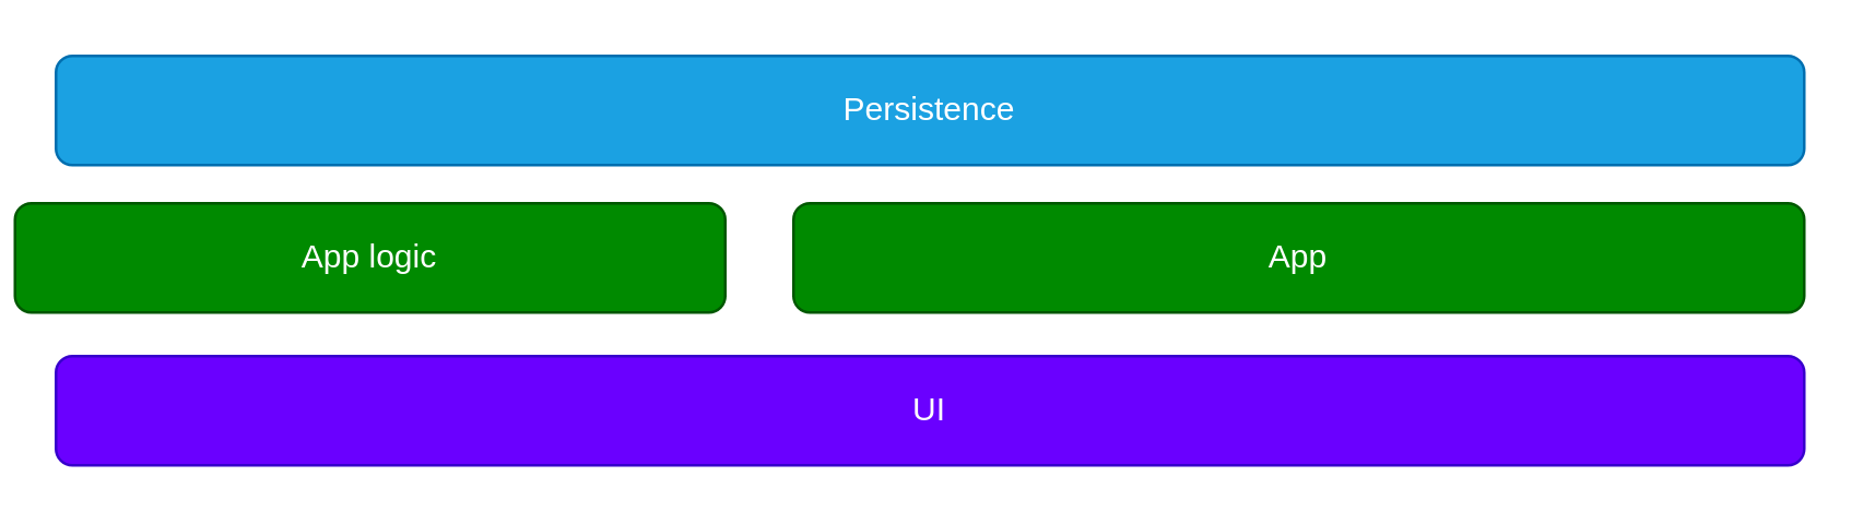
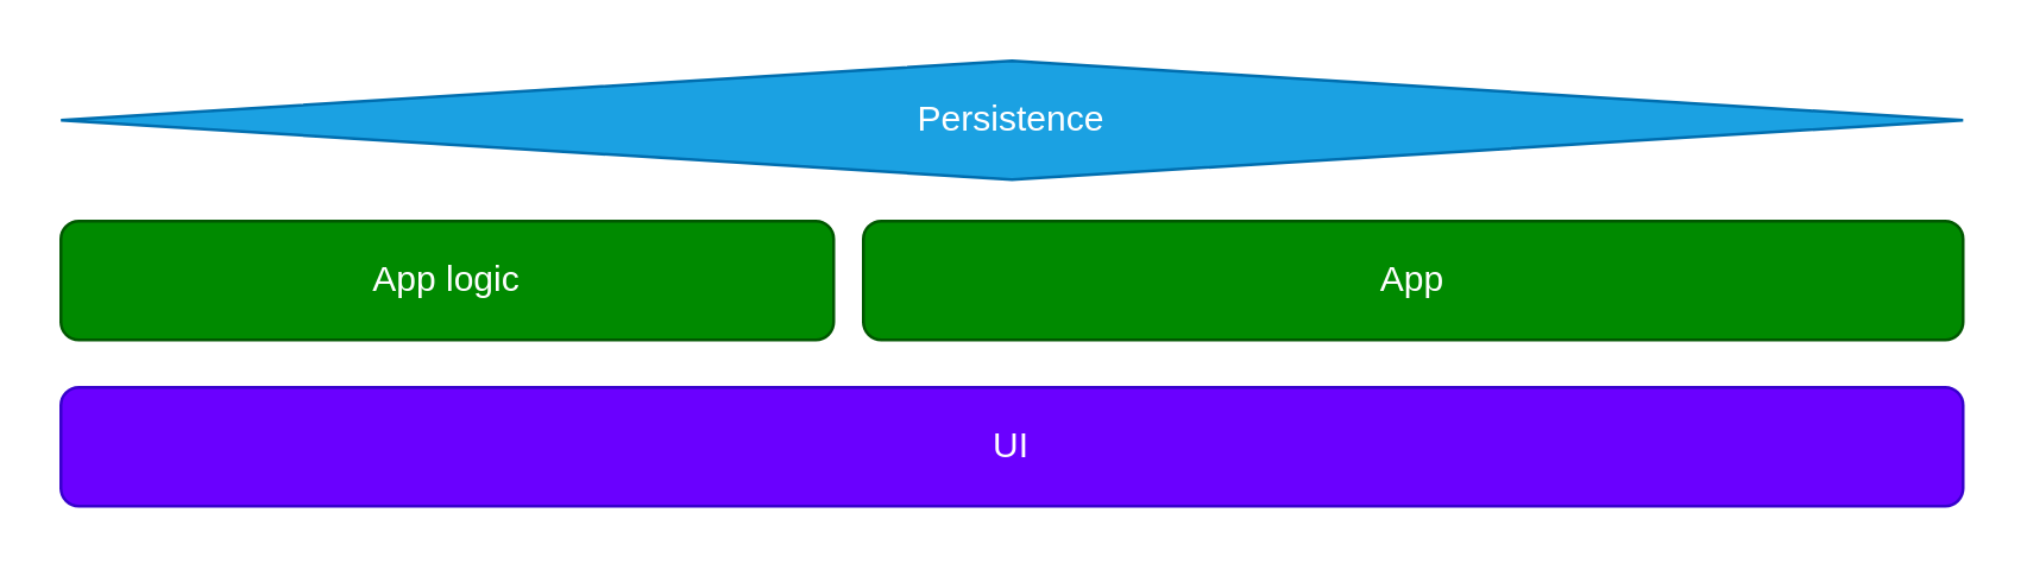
- <mxCell id="5" value="Persistence" style="rounded=1;whiteSpace=wrap;html=1;fillColor=#1ba1e2;strokeColor=#006EAF;fontColor=#ffffff;" vertex="1" parent="1"><mxGeometry x="20" y="20" width="640" height="40" as="geometry" /></mxCell>
+ <mxCell id="5" value="Persistence" style="rhombus;whiteSpace=wrap;html=1;fillColor=#1ba1e2;strokeColor=#006EAF;fontColor=#ffffff;" vertex="1" parent="1"><mxGeometry x="20" y="20" width="640" height="40" as="geometry" /></mxCell>
- <mxCell id="3" value="App logic" style="rounded=1;whiteSpace=wrap;html=1;fillColor=#008a00;strokeColor=#005700;fontColor=#ffffff;" vertex="1" parent="1"><mxGeometry x="5" y="74" width="260" height="40" as="geometry" /></mxCell>
+ <mxCell id="3" value="App logic" style="rounded=1;whiteSpace=wrap;html=1;fillColor=#008a00;strokeColor=#005700;fontColor=#ffffff;" vertex="1" parent="1"><mxGeometry x="20" y="74" width="260" height="40" as="geometry" /></mxCell>
